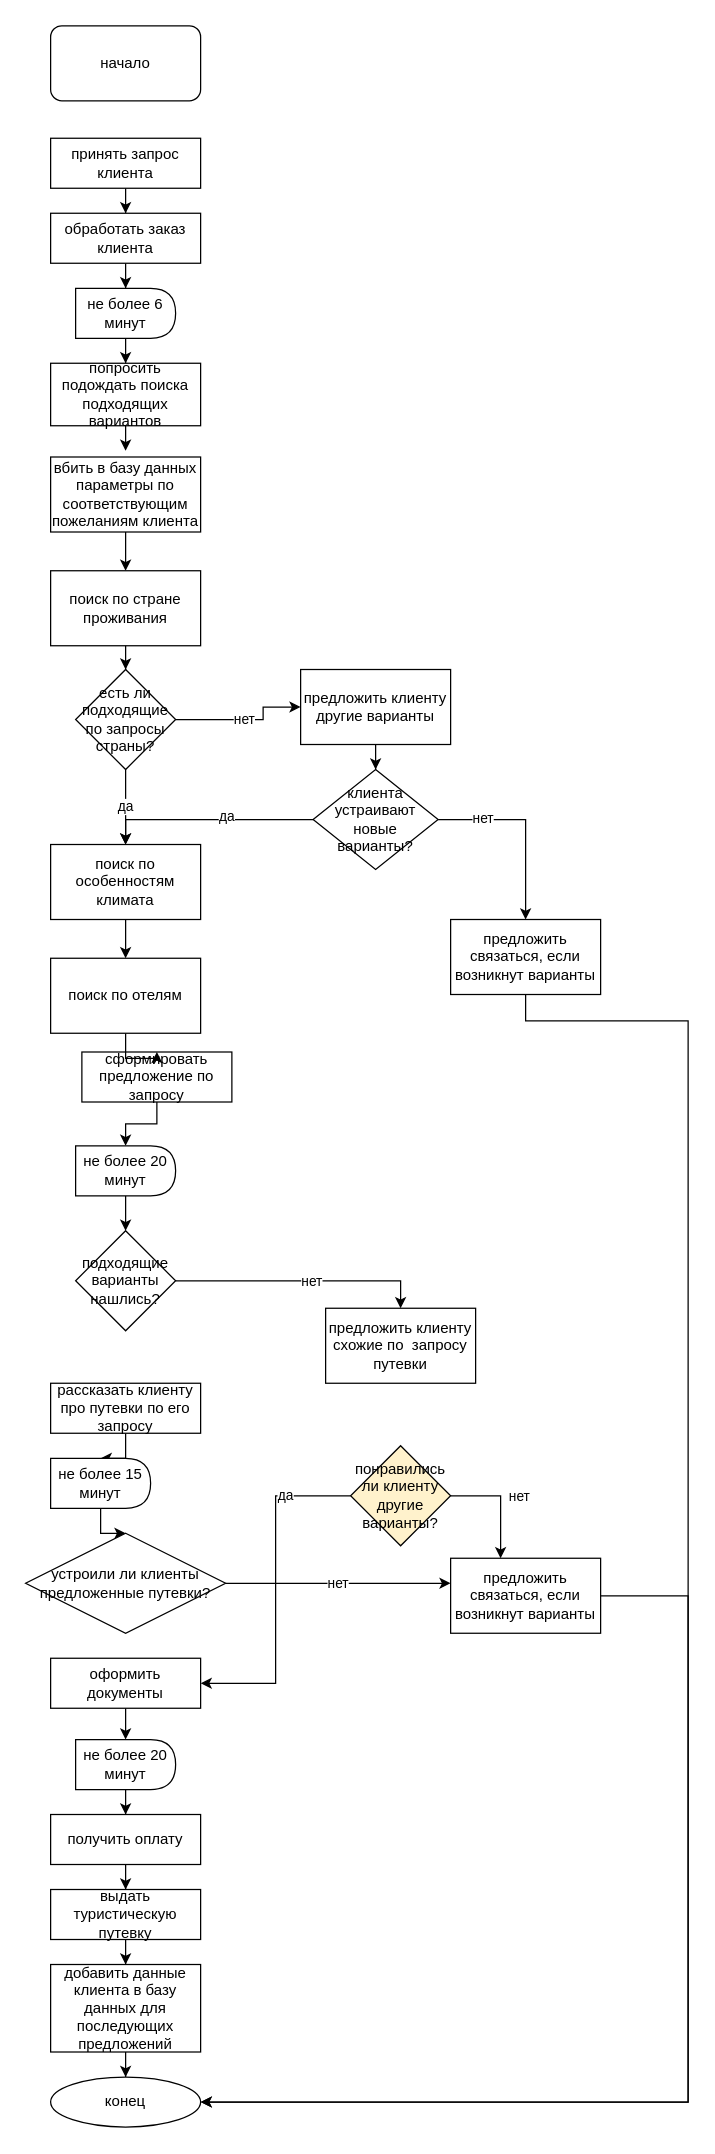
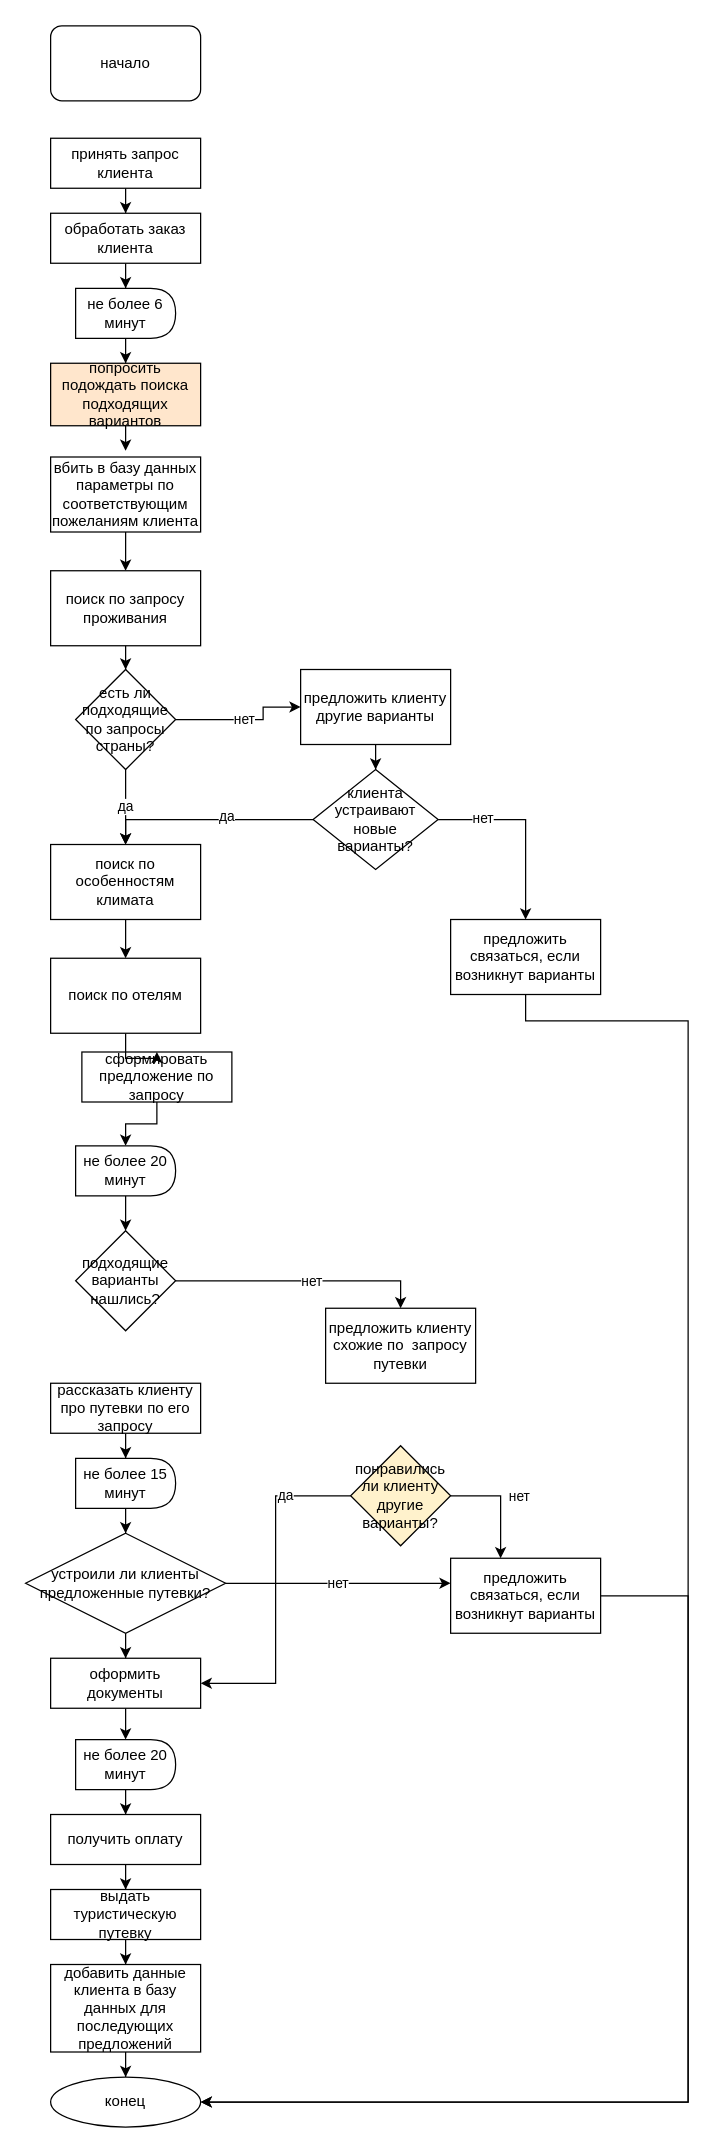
- <mxCell id="15" value="попросить подождать поиска подходящих вариантов" style="rounded=0;whiteSpace=wrap;html=1;" vertex="1" parent="1"><mxGeometry x="40" y="290" width="120" height="50" as="geometry" /></mxCell>
+ <mxCell id="15" value="попросить подождать поиска подходящих вариантов" style="rounded=0;whiteSpace=wrap;html=1;fillColor=#ffe6cc;" vertex="1" parent="1"><mxGeometry x="40" y="290" width="120" height="50" as="geometry" /></mxCell>
- <mxCell id="37" value="поиск по стране проживания" style="whiteSpace=wrap;html=1;" vertex="1" parent="1"><mxGeometry x="40" y="456" width="120" height="60" as="geometry" /></mxCell>
+ <mxCell id="37" value="поиск по запросу проживания" style="whiteSpace=wrap;html=1;" vertex="1" parent="1"><mxGeometry x="40" y="456" width="120" height="60" as="geometry" /></mxCell>
- <mxCell id="19" value="не более 15 минут" style="shape=delay;whiteSpace=wrap;html=1;" vertex="1" parent="1"><mxGeometry x="40" y="1166" width="80" height="40" as="geometry" /></mxCell>
+ <mxCell id="19" value="не более 15 минут" style="shape=delay;whiteSpace=wrap;html=1;" vertex="1" parent="1"><mxGeometry x="60" y="1166" width="80" height="40" as="geometry" /></mxCell>
+ <mxCell id="61" value="" style="edgeStyle=orthogonalEdgeStyle;rounded=0;orthogonalLoop=1;jettySize=auto;html=1;" edge="1" parent="1" source="62" target="24"><mxGeometry relative="1" as="geometry"><mxPoint x="-60" y="1266" as="targetPoint" /></mxGeometry></mxCell>
